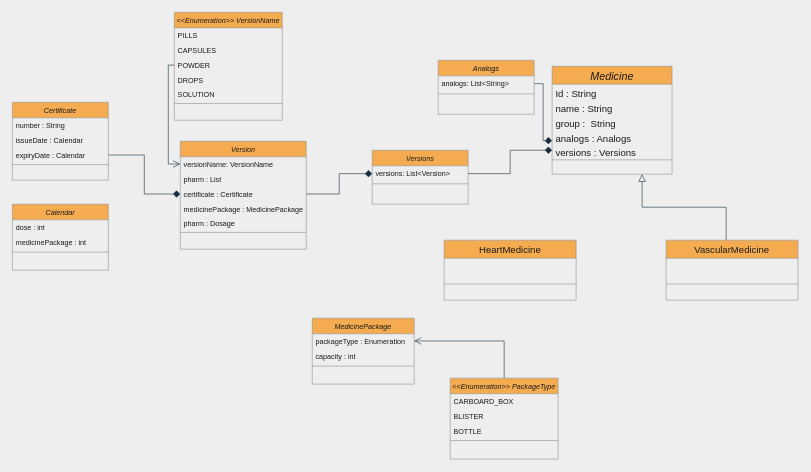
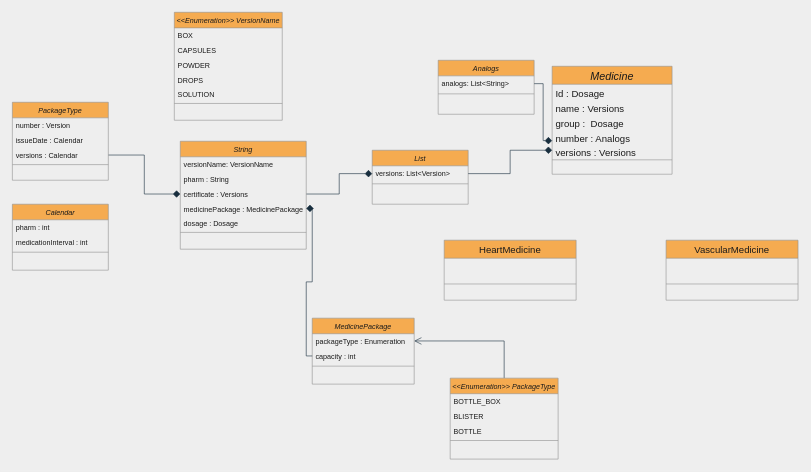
- <mxCell id="30" value="PILLS" style="text;align=left;verticalAlign=top;spacingLeft=4;spacingRight=4;overflow=hidden;rotatable=0;points=[[0,0.5],[1,0.5]];portConstraint=eastwest;fontColor=#1A1A1A;" vertex="1" parent="29"><mxGeometry y="26" width="180" height="24" as="geometry" /></mxCell>
+ <mxCell id="30" value="BOX" style="text;align=left;verticalAlign=top;spacingLeft=4;spacingRight=4;overflow=hidden;rotatable=0;points=[[0,0.5],[1,0.5]];portConstraint=eastwest;fontColor=#1A1A1A;" vertex="1" parent="29"><mxGeometry y="26" width="180" height="24" as="geometry" /></mxCell>
- <mxCell id="3" value="Id : String" style="text;align=left;verticalAlign=top;spacingLeft=4;spacingRight=4;overflow=hidden;rotatable=0;points=[[0,0.5],[1,0.5]];portConstraint=eastwest;fontColor=#1A1A1A;fontSize=16;" parent="2" vertex="1"><mxGeometry y="30" width="200" height="24" as="geometry" /></mxCell>
+ <mxCell id="3" value="Id : Dosage" style="text;align=left;verticalAlign=top;spacingLeft=4;spacingRight=4;overflow=hidden;rotatable=0;points=[[0,0.5],[1,0.5]];portConstraint=eastwest;fontColor=#1A1A1A;fontSize=16;" parent="2" vertex="1"><mxGeometry y="30" width="200" height="24" as="geometry" /></mxCell>
- <mxCell id="4" value="name : String" style="text;align=left;verticalAlign=top;spacingLeft=4;spacingRight=4;overflow=hidden;rotatable=0;points=[[0,0.5],[1,0.5]];portConstraint=eastwest;rounded=0;shadow=0;html=0;fontColor=#1A1A1A;fontSize=16;" parent="2" vertex="1"><mxGeometry y="54" width="200" height="26" as="geometry" /></mxCell>
+ <mxCell id="4" value="name : Versions" style="text;align=left;verticalAlign=top;spacingLeft=4;spacingRight=4;overflow=hidden;rotatable=0;points=[[0,0.5],[1,0.5]];portConstraint=eastwest;rounded=0;shadow=0;html=0;fontColor=#1A1A1A;fontSize=16;" parent="2" vertex="1"><mxGeometry y="54" width="200" height="26" as="geometry" /></mxCell>
- <mxCell id="37" value="Certificate" style="swimlane;fontStyle=2;align=center;verticalAlign=top;childLayout=stackLayout;horizontal=1;startSize=26;horizontalStack=0;resizeParent=1;resizeLast=0;collapsible=1;marginBottom=0;rounded=0;shadow=0;strokeWidth=1;fillColor=#F5AB50;strokeColor=#909090;fontColor=#1A1A1A;" vertex="1" parent="1"><mxGeometry x="20" y="170" width="160" height="130" as="geometry"><mxRectangle x="230" y="140" width="160" height="26" as="alternateBounds" /></mxGeometry></mxCell>
+ <mxCell id="37" value="PackageType" style="swimlane;fontStyle=2;align=center;verticalAlign=top;childLayout=stackLayout;horizontal=1;startSize=26;horizontalStack=0;resizeParent=1;resizeLast=0;collapsible=1;marginBottom=0;rounded=0;shadow=0;strokeWidth=1;fillColor=#F5AB50;strokeColor=#909090;fontColor=#1A1A1A;" vertex="1" parent="1"><mxGeometry x="20" y="170" width="160" height="130" as="geometry"><mxRectangle x="230" y="140" width="160" height="26" as="alternateBounds" /></mxGeometry></mxCell>
- <mxCell id="28" value="" style="endArrow=open;endSize=10;endFill=0;shadow=0;strokeWidth=1;rounded=0;edgeStyle=orthogonalEdgeStyle;elbow=vertical;entryX=0;entryY=0.5;entryDx=0;entryDy=0;exitX=0;exitY=0.5;exitDx=0;exitDy=0;labelBackgroundColor=#EEEEEE;strokeColor=#182E3E;fontColor=#1A1A1A;" edge="1" parent="1" source="32" target="22"><mxGeometry width="160" relative="1" as="geometry"><mxPoint x="280" y="100" as="sourcePoint" /><mxPoint x="330" y="150" as="targetPoint" /></mxGeometry></mxCell>
- <mxCell id="5" value="group :  String&#10;" style="text;align=left;verticalAlign=top;spacingLeft=4;spacingRight=4;overflow=hidden;rotatable=0;points=[[0,0.5],[1,0.5]];portConstraint=eastwest;rounded=0;shadow=0;html=0;fontColor=#1A1A1A;fontSize=16;" parent="2" vertex="1"><mxGeometry y="80" width="200" height="24" as="geometry" /></mxCell>
+ <mxCell id="5" value="group :  Dosage&#10;" style="text;align=left;verticalAlign=top;spacingLeft=4;spacingRight=4;overflow=hidden;rotatable=0;points=[[0,0.5],[1,0.5]];portConstraint=eastwest;rounded=0;shadow=0;html=0;fontColor=#1A1A1A;fontSize=16;" parent="2" vertex="1"><mxGeometry y="80" width="200" height="24" as="geometry" /></mxCell>
- <mxCell id="38" value="number : String" style="text;align=left;verticalAlign=top;spacingLeft=4;spacingRight=4;overflow=hidden;rotatable=0;points=[[0,0.5],[1,0.5]];portConstraint=eastwest;fontColor=#1A1A1A;" vertex="1" parent="37"><mxGeometry y="26" width="160" height="24" as="geometry" /></mxCell>
+ <mxCell id="38" value="number : Version" style="text;align=left;verticalAlign=top;spacingLeft=4;spacingRight=4;overflow=hidden;rotatable=0;points=[[0,0.5],[1,0.5]];portConstraint=eastwest;fontColor=#1A1A1A;" vertex="1" parent="37"><mxGeometry y="26" width="160" height="24" as="geometry" /></mxCell>
- <mxCell id="6" value="analogs : Analogs" style="text;align=left;verticalAlign=top;spacingLeft=4;spacingRight=4;overflow=hidden;rotatable=0;points=[[0,0.5],[1,0.5]];portConstraint=eastwest;rounded=0;shadow=0;html=0;fontColor=#1A1A1A;fontSize=16;" vertex="1" parent="2"><mxGeometry y="104" width="200" height="24" as="geometry" /></mxCell>
+ <mxCell id="6" value="number : Analogs" style="text;align=left;verticalAlign=top;spacingLeft=4;spacingRight=4;overflow=hidden;rotatable=0;points=[[0,0.5],[1,0.5]];portConstraint=eastwest;rounded=0;shadow=0;html=0;fontColor=#1A1A1A;fontSize=16;" vertex="1" parent="2"><mxGeometry y="104" width="200" height="24" as="geometry" /></mxCell>
- <mxCell id="21" value="Version" style="swimlane;fontStyle=2;align=center;verticalAlign=top;childLayout=stackLayout;horizontal=1;startSize=26;horizontalStack=0;resizeParent=1;resizeLast=0;collapsible=1;marginBottom=0;rounded=0;shadow=0;strokeWidth=1;fillColor=#F5AB50;strokeColor=#909090;fontColor=#1A1A1A;" vertex="1" parent="1"><mxGeometry x="300" y="235" width="210" height="180" as="geometry"><mxRectangle x="230" y="140" width="160" height="26" as="alternateBounds" /></mxGeometry></mxCell>
+ <mxCell id="21" value="String" style="swimlane;fontStyle=2;align=center;verticalAlign=top;childLayout=stackLayout;horizontal=1;startSize=26;horizontalStack=0;resizeParent=1;resizeLast=0;collapsible=1;marginBottom=0;rounded=0;shadow=0;strokeWidth=1;fillColor=#F5AB50;strokeColor=#909090;fontColor=#1A1A1A;" vertex="1" parent="1"><mxGeometry x="300" y="235" width="210" height="180" as="geometry"><mxRectangle x="230" y="140" width="160" height="26" as="alternateBounds" /></mxGeometry></mxCell>
- <mxCell id="40" value="expiryDate : Calendar" style="text;align=left;verticalAlign=top;spacingLeft=4;spacingRight=4;overflow=hidden;rotatable=0;points=[[0,0.5],[1,0.5]];portConstraint=eastwest;rounded=0;shadow=0;html=0;fontColor=#1A1A1A;" vertex="1" parent="37"><mxGeometry y="76" width="160" height="24" as="geometry" /></mxCell>
+ <mxCell id="40" value="versions : Calendar" style="text;align=left;verticalAlign=top;spacingLeft=4;spacingRight=4;overflow=hidden;rotatable=0;points=[[0,0.5],[1,0.5]];portConstraint=eastwest;rounded=0;shadow=0;html=0;fontColor=#1A1A1A;" vertex="1" parent="37"><mxGeometry y="76" width="160" height="24" as="geometry" /></mxCell>
- <mxCell id="16" value="Versions" style="swimlane;fontStyle=2;align=center;verticalAlign=top;childLayout=stackLayout;horizontal=1;startSize=26;horizontalStack=0;resizeParent=1;resizeLast=0;collapsible=1;marginBottom=0;rounded=0;shadow=0;strokeWidth=1;fillColor=#F5AB50;strokeColor=#909090;fontColor=#1A1A1A;" vertex="1" parent="1"><mxGeometry x="620" y="250" width="160" height="90" as="geometry"><mxRectangle x="230" y="140" width="160" height="26" as="alternateBounds" /></mxGeometry></mxCell>
+ <mxCell id="16" value="List" style="swimlane;fontStyle=2;align=center;verticalAlign=top;childLayout=stackLayout;horizontal=1;startSize=26;horizontalStack=0;resizeParent=1;resizeLast=0;collapsible=1;marginBottom=0;rounded=0;shadow=0;strokeWidth=1;fillColor=#F5AB50;strokeColor=#909090;fontColor=#1A1A1A;" vertex="1" parent="1"><mxGeometry x="620" y="250" width="160" height="90" as="geometry"><mxRectangle x="230" y="140" width="160" height="26" as="alternateBounds" /></mxGeometry></mxCell>
- <mxCell id="23" value="pharm : List" style="text;align=left;verticalAlign=top;spacingLeft=4;spacingRight=4;overflow=hidden;rotatable=0;points=[[0,0.5],[1,0.5]];portConstraint=eastwest;rounded=0;shadow=0;html=0;fontColor=#1A1A1A;" vertex="1" parent="21"><mxGeometry y="50" width="210" height="26" as="geometry" /></mxCell>
+ <mxCell id="23" value="pharm : String" style="text;align=left;verticalAlign=top;spacingLeft=4;spacingRight=4;overflow=hidden;rotatable=0;points=[[0,0.5],[1,0.5]];portConstraint=eastwest;rounded=0;shadow=0;html=0;fontColor=#1A1A1A;" vertex="1" parent="21"><mxGeometry y="50" width="210" height="26" as="geometry" /></mxCell>
- <mxCell id="24" value="certificate : Certificate" style="text;align=left;verticalAlign=top;spacingLeft=4;spacingRight=4;overflow=hidden;rotatable=0;points=[[0,0.5],[1,0.5]];portConstraint=eastwest;rounded=0;shadow=0;html=0;fontColor=#1A1A1A;" vertex="1" parent="21"><mxGeometry y="76" width="210" height="24" as="geometry" /></mxCell>
+ <mxCell id="24" value="certificate : Versions" style="text;align=left;verticalAlign=top;spacingLeft=4;spacingRight=4;overflow=hidden;rotatable=0;points=[[0,0.5],[1,0.5]];portConstraint=eastwest;rounded=0;shadow=0;html=0;fontColor=#1A1A1A;" vertex="1" parent="21"><mxGeometry y="76" width="210" height="24" as="geometry" /></mxCell>
- <mxCell id="11" value="" style="endArrow=block;endSize=10;endFill=0;shadow=0;strokeWidth=1;rounded=0;edgeStyle=orthogonalEdgeStyle;elbow=vertical;entryX=0.75;entryY=1;entryDx=0;entryDy=0;labelBackgroundColor=#EEEEEE;strokeColor=#182E3E;fontColor=#1A1A1A;exitX=0.455;exitY=0;exitDx=0;exitDy=0;exitPerimeter=0;" parent="1" source="57" target="2" edge="1"><mxGeometry width="160" relative="1" as="geometry"><mxPoint x="910" y="373" as="sourcePoint" /><mxPoint x="1000" y="360" as="targetPoint" /></mxGeometry></mxCell>
- <mxCell id="26" value="pharm : Dosage" style="text;align=left;verticalAlign=top;spacingLeft=4;spacingRight=4;overflow=hidden;rotatable=0;points=[[0,0.5],[1,0.5]];portConstraint=eastwest;rounded=0;shadow=0;html=0;fontColor=#1A1A1A;" vertex="1" parent="21"><mxGeometry y="124" width="210" height="24" as="geometry" /></mxCell>
+ <mxCell id="26" value="dosage : Dosage" style="text;align=left;verticalAlign=top;spacingLeft=4;spacingRight=4;overflow=hidden;rotatable=0;points=[[0,0.5],[1,0.5]];portConstraint=eastwest;rounded=0;shadow=0;html=0;fontColor=#1A1A1A;" vertex="1" parent="21"><mxGeometry y="124" width="210" height="24" as="geometry" /></mxCell>
- <mxCell id="54" value="dose : int" style="text;align=left;verticalAlign=top;spacingLeft=4;spacingRight=4;overflow=hidden;rotatable=0;points=[[0,0.5],[1,0.5]];portConstraint=eastwest;fontColor=#1A1A1A;" vertex="1" parent="53"><mxGeometry y="26" width="160" height="24" as="geometry" /></mxCell>
+ <mxCell id="54" value="pharm : int" style="text;align=left;verticalAlign=top;spacingLeft=4;spacingRight=4;overflow=hidden;rotatable=0;points=[[0,0.5],[1,0.5]];portConstraint=eastwest;fontColor=#1A1A1A;" vertex="1" parent="53"><mxGeometry y="26" width="160" height="24" as="geometry" /></mxCell>
- <mxCell id="55" value="medicinePackage : int" style="text;align=left;verticalAlign=top;spacingLeft=4;spacingRight=4;overflow=hidden;rotatable=0;points=[[0,0.5],[1,0.5]];portConstraint=eastwest;rounded=0;shadow=0;html=0;fontColor=#1A1A1A;" vertex="1" parent="53"><mxGeometry y="50" width="160" height="26" as="geometry" /></mxCell>
+ <mxCell id="55" value="medicationInterval : int" style="text;align=left;verticalAlign=top;spacingLeft=4;spacingRight=4;overflow=hidden;rotatable=0;points=[[0,0.5],[1,0.5]];portConstraint=eastwest;rounded=0;shadow=0;html=0;fontColor=#1A1A1A;" vertex="1" parent="53"><mxGeometry y="50" width="160" height="26" as="geometry" /></mxCell>
+ <mxCell id="46" value="" style="endArrow=diamond;endSize=10;endFill=1;shadow=0;strokeWidth=1;rounded=0;edgeStyle=orthogonalEdgeStyle;elbow=vertical;entryX=1;entryY=0.5;entryDx=0;entryDy=0;exitX=0;exitY=0.5;exitDx=0;exitDy=0;labelBackgroundColor=#EEEEEE;strokeColor=#182E3E;fontColor=#1A1A1A;" edge="1" parent="1" source="44" target="25"><mxGeometry width="160" relative="1" as="geometry"><mxPoint x="490" y="440" as="sourcePoint" /><mxPoint x="610" y="505" as="targetPoint" /></mxGeometry></mxCell>
- <mxCell id="49" value="CARBOARD_BOX" style="text;align=left;verticalAlign=top;spacingLeft=4;spacingRight=4;overflow=hidden;rotatable=0;points=[[0,0.5],[1,0.5]];portConstraint=eastwest;fontColor=#1A1A1A;" vertex="1" parent="48"><mxGeometry y="26" width="180" height="24" as="geometry" /></mxCell>
+ <mxCell id="49" value="BOTTLE_BOX" style="text;align=left;verticalAlign=top;spacingLeft=4;spacingRight=4;overflow=hidden;rotatable=0;points=[[0,0.5],[1,0.5]];portConstraint=eastwest;fontColor=#1A1A1A;" vertex="1" parent="48"><mxGeometry y="26" width="180" height="24" as="geometry" /></mxCell>
